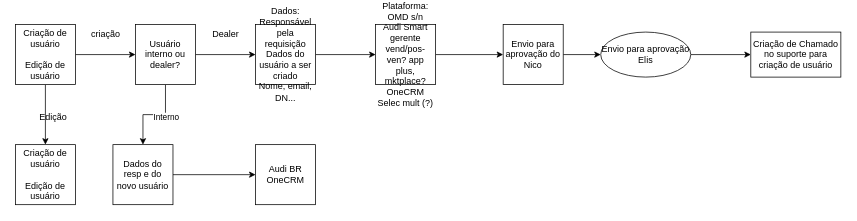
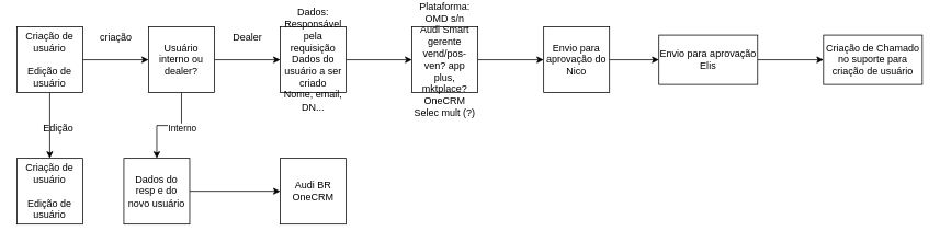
- <mxCell id="18" value="Envio para aprovação do Nico" style="whiteSpace=wrap;html=1;aspect=fixed;" vertex="1" parent="1"><mxGeometry x="670" y="22" width="80" height="80" as="geometry" /></mxCell>
+ <mxCell id="18" value="Envio para aprovação do Nico" style="whiteSpace=wrap;html=1;aspect=fixed;" vertex="1" parent="1"><mxGeometry x="660" y="22" width="80" height="80" as="geometry" /></mxCell>
- <mxCell id="20" value="Envio para aprovação Elis" style="ellipse;whiteSpace=wrap;html=1;" vertex="1" parent="1"><mxGeometry x="800" y="32" width="120" height="60" as="geometry" /></mxCell>
+ <mxCell id="20" value="Envio para aprovação Elis" style="whiteSpace=wrap;html=1;" vertex="1" parent="1"><mxGeometry x="800" y="32" width="120" height="60" as="geometry" /></mxCell>
